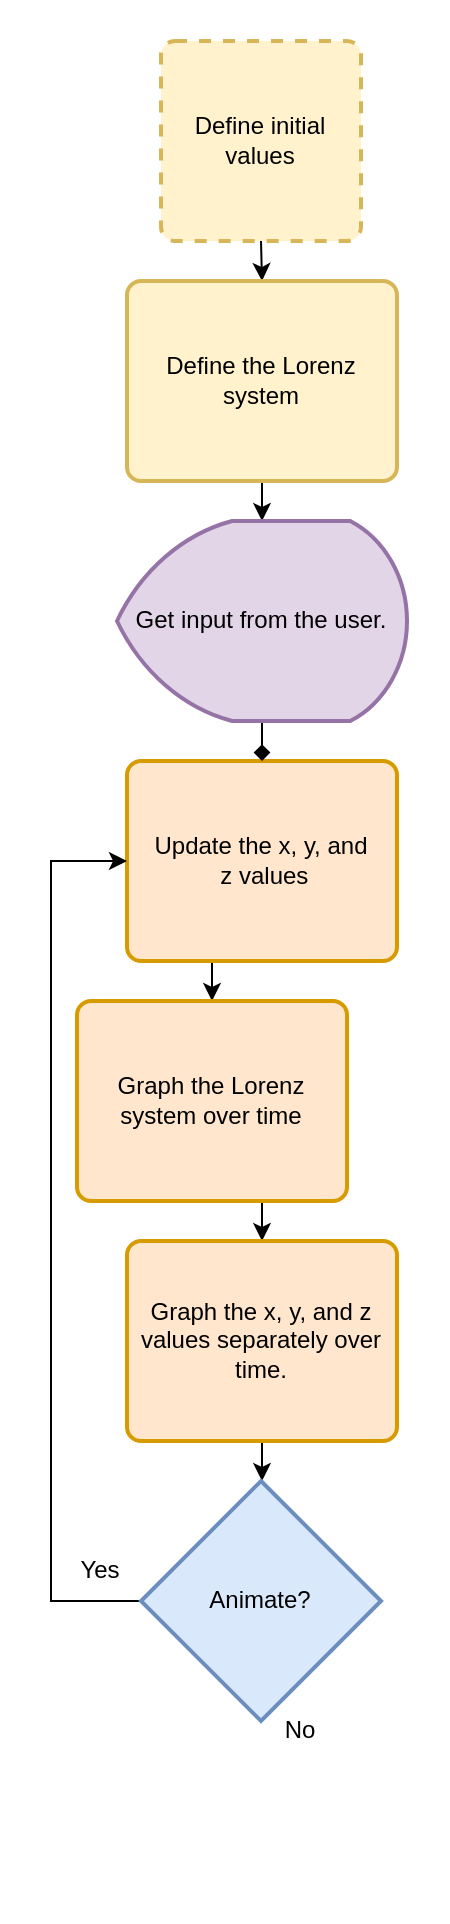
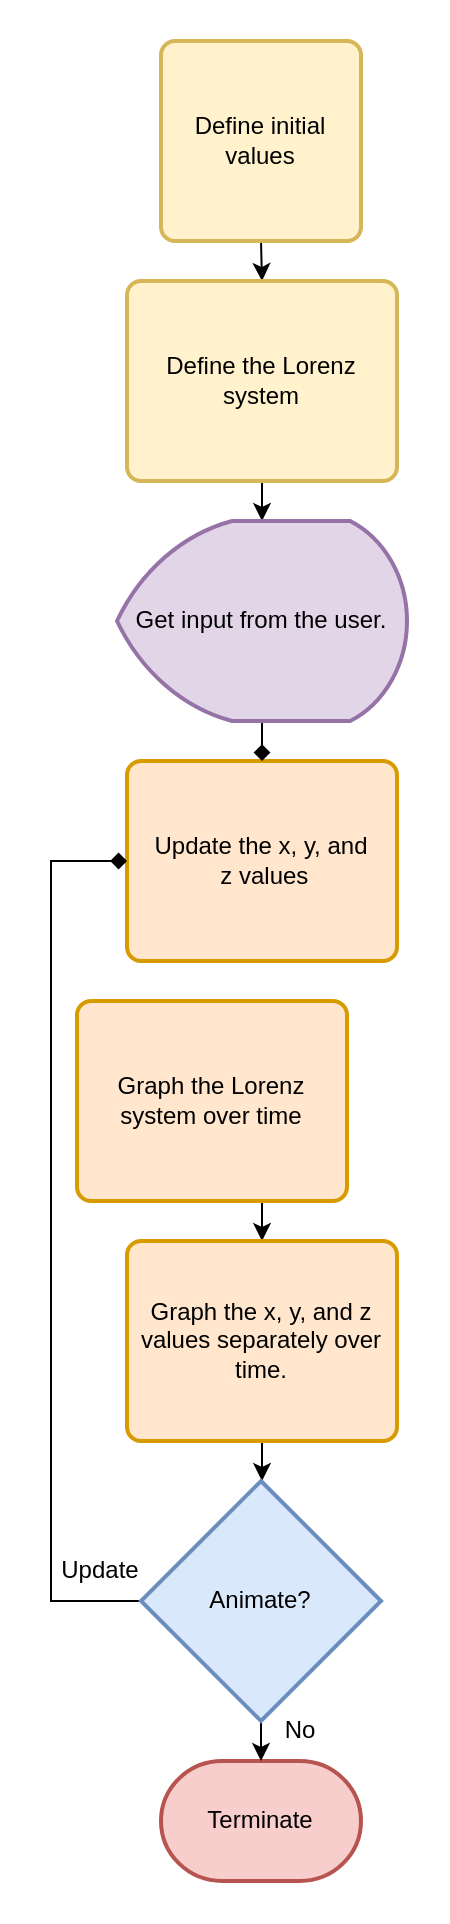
- <mxCell id="3" value="Define initial values" style="rounded=1;whiteSpace=wrap;html=1;absoluteArcSize=1;arcSize=14;strokeWidth=2;fillColor=#fff2cc;strokeColor=#d6b656;dashed=1;" parent="1" vertex="1"><mxGeometry x="80" y="20" width="100" height="100" as="geometry" /></mxCell>
+ <mxCell id="3" value="Define initial values" style="rounded=1;whiteSpace=wrap;html=1;absoluteArcSize=1;arcSize=14;strokeWidth=2;fillColor=#fff2cc;strokeColor=#d6b656;" parent="1" vertex="1"><mxGeometry x="80" y="20" width="100" height="100" as="geometry" /></mxCell>
- <mxCell id="16" style="edgeStyle=orthogonalEdgeStyle;rounded=0;orthogonalLoop=1;jettySize=auto;html=1;exitX=0;exitY=0.5;exitDx=0;exitDy=0;exitPerimeter=0;entryX=0;entryY=0.5;entryDx=0;entryDy=0;" parent="1" source="17" target="7" edge="1"><mxGeometry relative="1" as="geometry"><Array as="points"><mxPoint x="25" y="800" /><mxPoint x="25" y="430" /></Array></mxGeometry></mxCell>
+ <mxCell id="16" style="edgeStyle=orthogonalEdgeStyle;rounded=0;orthogonalLoop=1;jettySize=auto;html=1;exitX=0;exitY=0.5;exitDx=0;exitDy=0;exitPerimeter=0;entryX=0;entryY=0.5;entryDx=0;entryDy=0;endArrow=diamond;" parent="1" source="17" target="7" edge="1"><mxGeometry relative="1" as="geometry"><Array as="points"><mxPoint x="25" y="800" /><mxPoint x="25" y="430" /></Array></mxGeometry></mxCell>
- <mxCell id="6" style="edgeStyle=orthogonalEdgeStyle;rounded=0;orthogonalLoop=1;jettySize=auto;html=1;exitX=0.5;exitY=1;exitDx=0;exitDy=0;entryX=0.5;entryY=0;entryDx=0;entryDy=0;" parent="1" source="7" target="9" edge="1"><mxGeometry relative="1" as="geometry" /></mxCell>
- <mxCell id="18" value="Yes" style="text;html=1;strokeColor=none;fillColor=none;align=center;verticalAlign=middle;whiteSpace=wrap;rounded=0;" parent="1" vertex="1"><mxGeometry x="20" y="770" width="60" height="30" as="geometry" /></mxCell>
+ <mxCell id="18" value="Update" style="text;html=1;strokeColor=none;fillColor=none;align=center;verticalAlign=middle;whiteSpace=wrap;rounded=0;" parent="1" vertex="1"><mxGeometry x="20" y="770" width="60" height="30" as="geometry" /></mxCell>
+ <mxCell id="15" style="edgeStyle=orthogonalEdgeStyle;rounded=0;orthogonalLoop=1;jettySize=auto;html=1;exitX=0.5;exitY=1;exitDx=0;exitDy=0;exitPerimeter=0;entryX=0.5;entryY=0;entryDx=0;entryDy=0;entryPerimeter=0;" parent="1" source="17" target="12" edge="1"><mxGeometry relative="1" as="geometry" /></mxCell>
+ <mxCell id="12" value="Terminate" style="strokeWidth=2;html=1;shape=mxgraph.flowchart.terminator;whiteSpace=wrap;fillColor=#f8cecc;strokeColor=#b85450;" parent="1" vertex="1"><mxGeometry x="80" y="880" width="100" height="60" as="geometry" /></mxCell>
